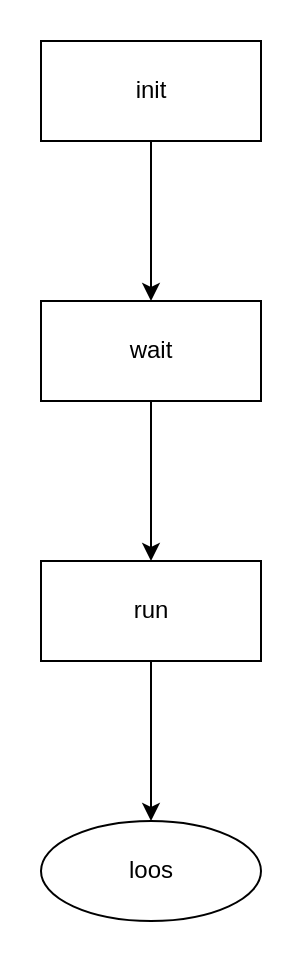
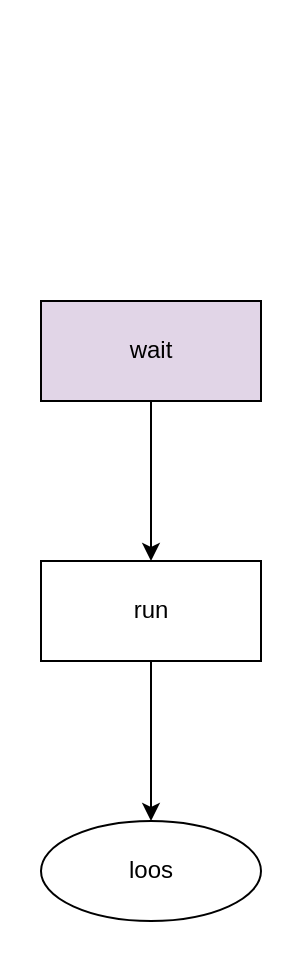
- <mxCell id="3" value="init" style="html=1;" vertex="1" parent="1"><mxGeometry x="20" y="20" width="110" height="50" as="geometry" /></mxCell>
- <mxCell id="2" value="" style="edgeStyle=none;html=1;" edge="1" parent="1" source="3" target="5"><mxGeometry relative="1" as="geometry" /></mxCell>
- <mxCell id="5" value="wait" style="html=1;" vertex="1" parent="1"><mxGeometry x="20" y="150" width="110" height="50" as="geometry" /></mxCell>
+ <mxCell id="5" value="wait" style="html=1;fillColor=#e1d5e7;" vertex="1" parent="1"><mxGeometry x="20" y="150" width="110" height="50" as="geometry" /></mxCell>
